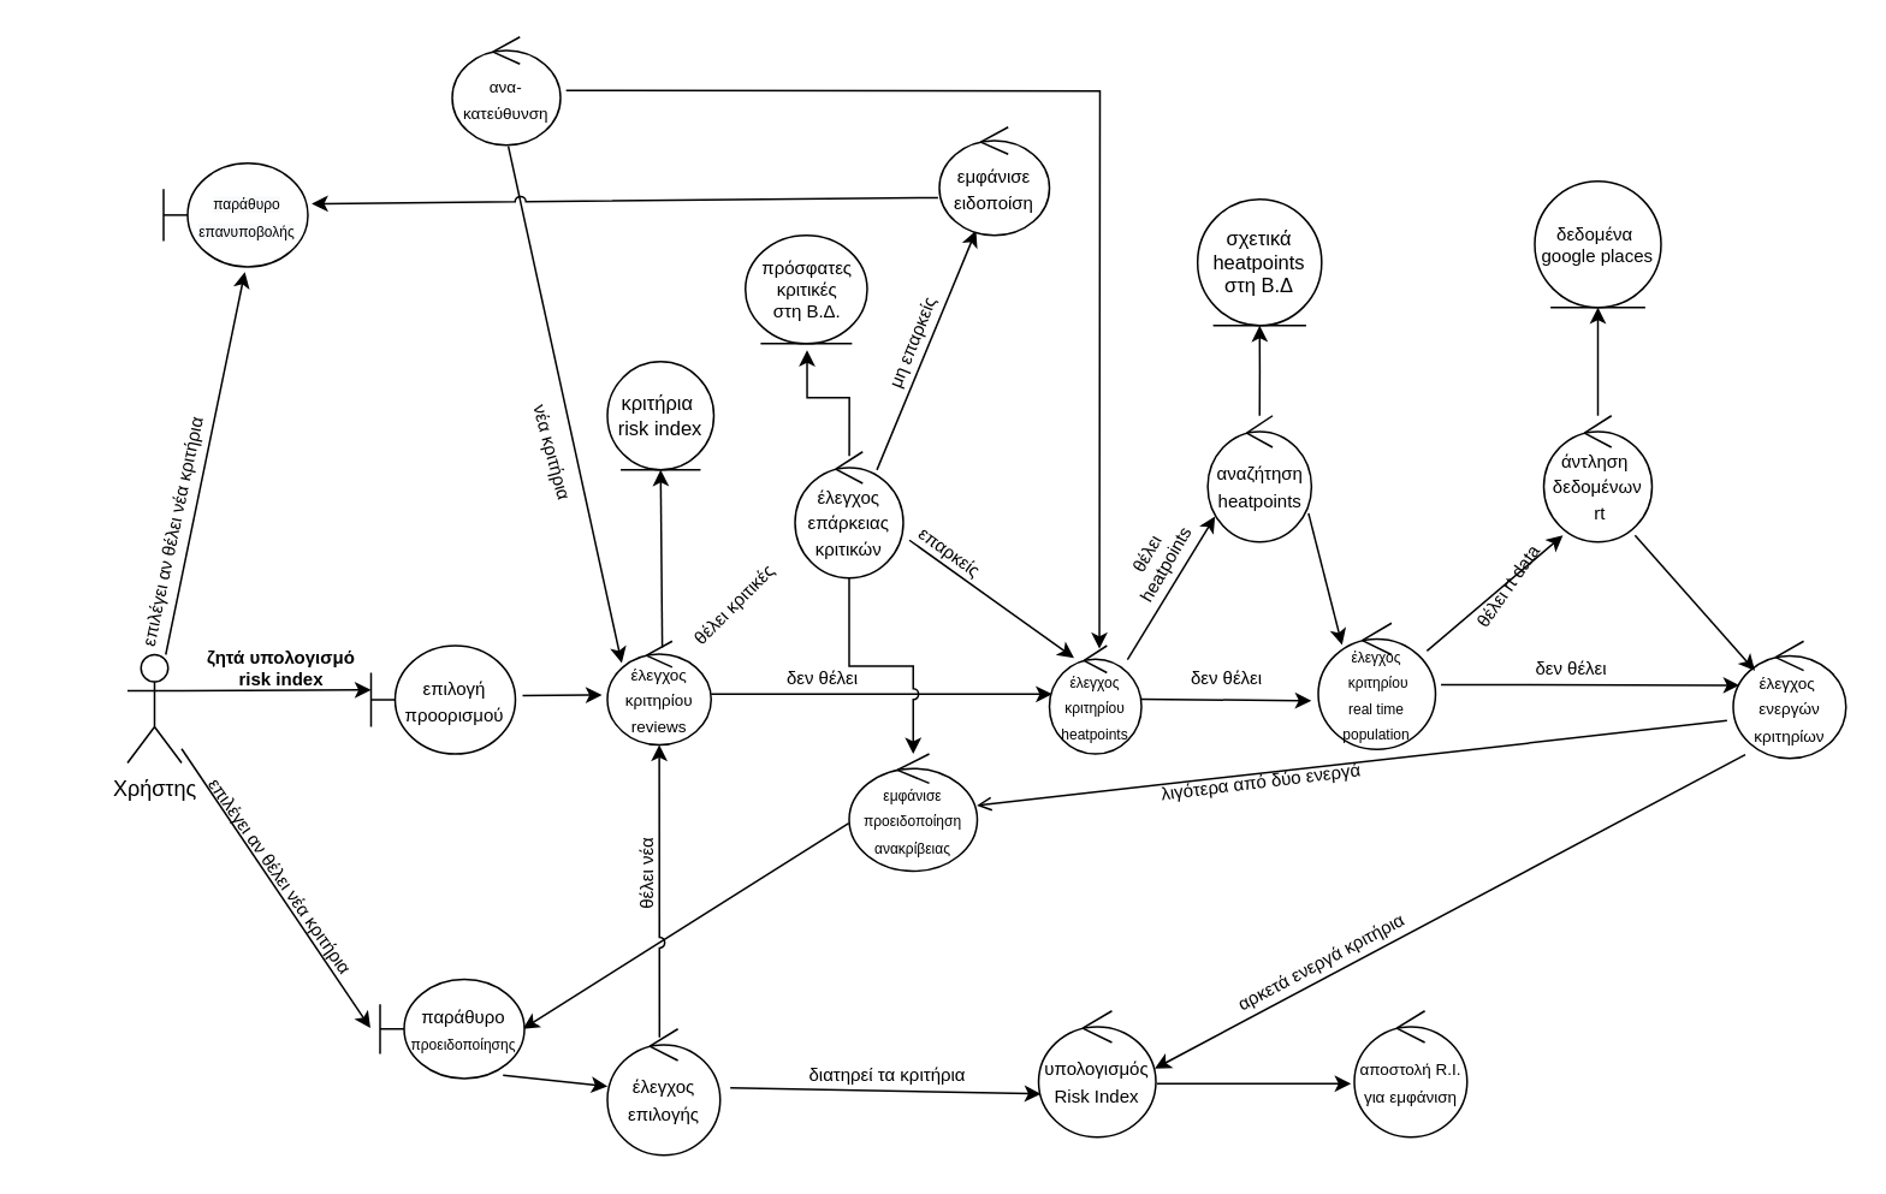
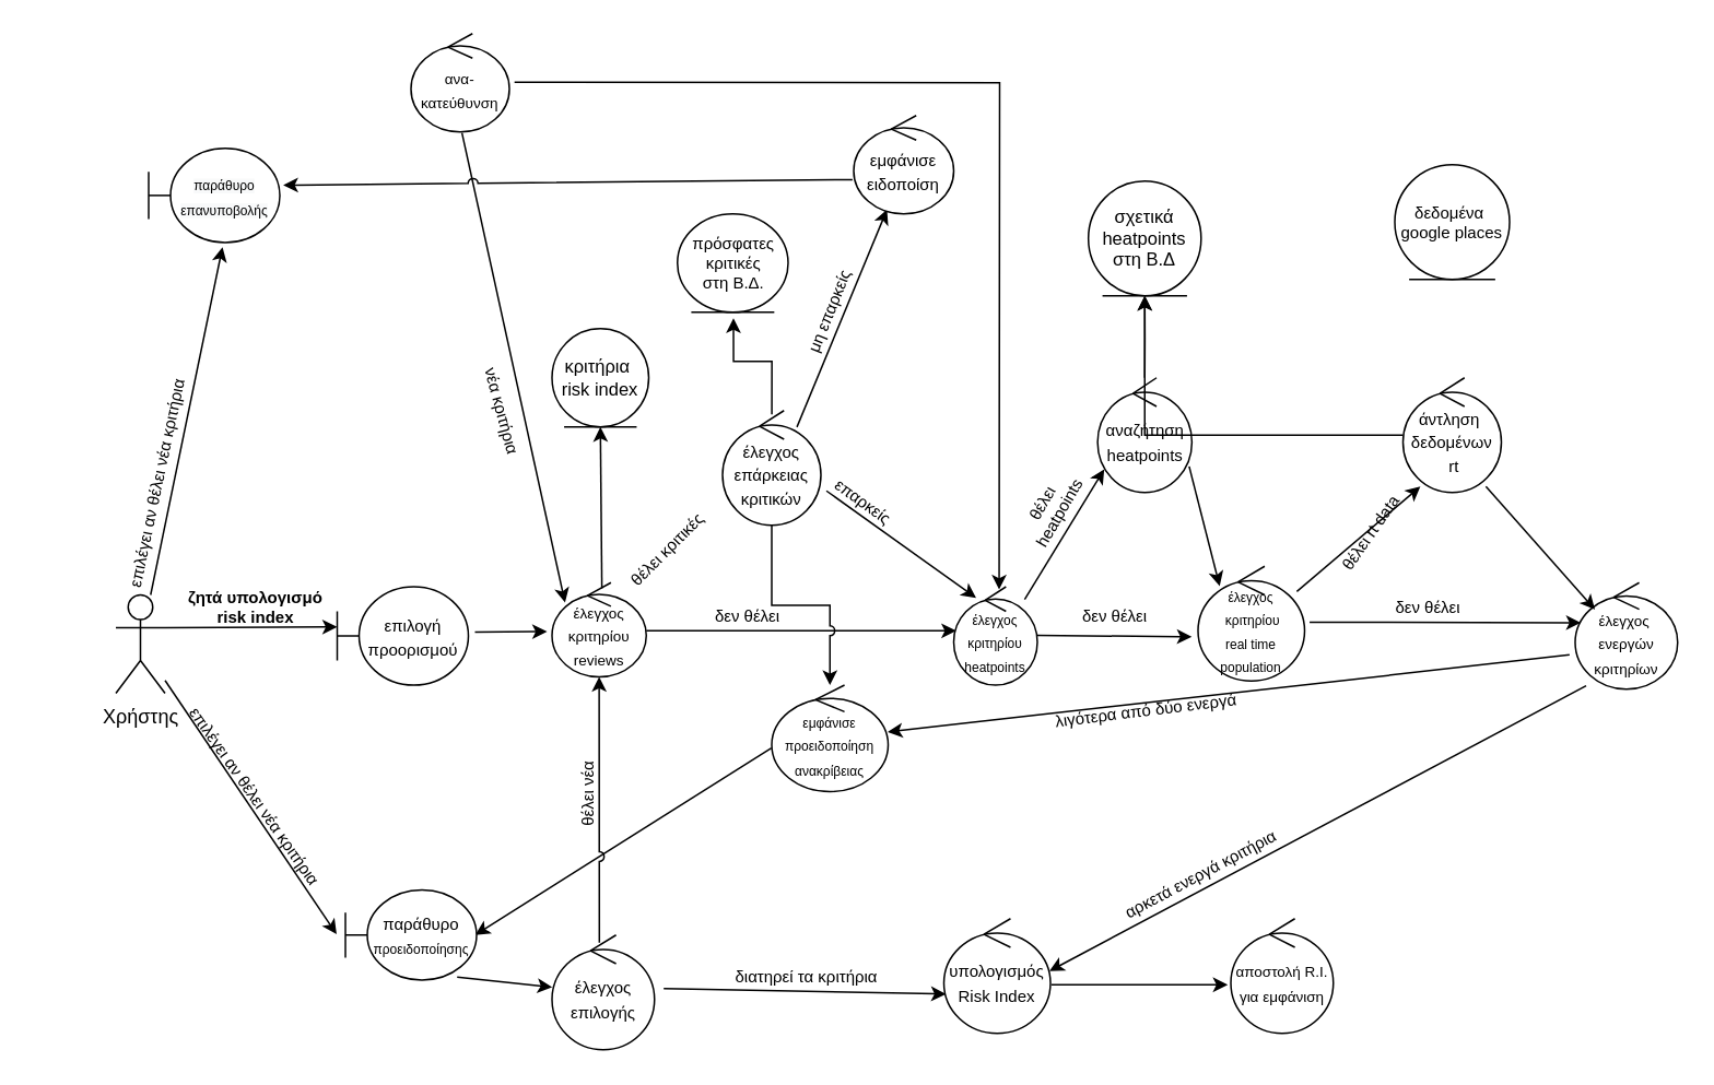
- <mxCell id="31" style="edgeStyle=orthogonalEdgeStyle;rounded=0;orthogonalLoop=1;jettySize=auto;html=1;entryX=0.5;entryY=1;entryDx=0;entryDy=0;fontSize=10;" parent="1" source="32" target="33" edge="1"><mxGeometry relative="1" as="geometry" /></mxCell>
+ <mxCell id="31" style="edgeStyle=orthogonalEdgeStyle;rounded=0;orthogonalLoop=1;jettySize=auto;html=1;fontSize=10;" parent="1" source="32" target="24" edge="1"><mxGeometry relative="1" as="geometry" /></mxCell>
- <mxCell id="43" value="" style="endArrow=open;html=1;fontSize=10;exitX=-0.055;exitY=0.678;exitDx=0;exitDy=0;exitPerimeter=0;" parent="1" source="37" target="45" edge="1"><mxGeometry width="50" height="50" relative="1" as="geometry"><mxPoint x="630" y="500" as="sourcePoint" /><mxPoint x="530" y="490" as="targetPoint" /></mxGeometry></mxCell>
+ <mxCell id="43" value="" style="endArrow=classic;html=1;fontSize=10;exitX=-0.055;exitY=0.678;exitDx=0;exitDy=0;exitPerimeter=0;" parent="1" source="37" target="45" edge="1"><mxGeometry width="50" height="50" relative="1" as="geometry"><mxPoint x="630" y="500" as="sourcePoint" /><mxPoint x="530" y="490" as="targetPoint" /></mxGeometry></mxCell>
